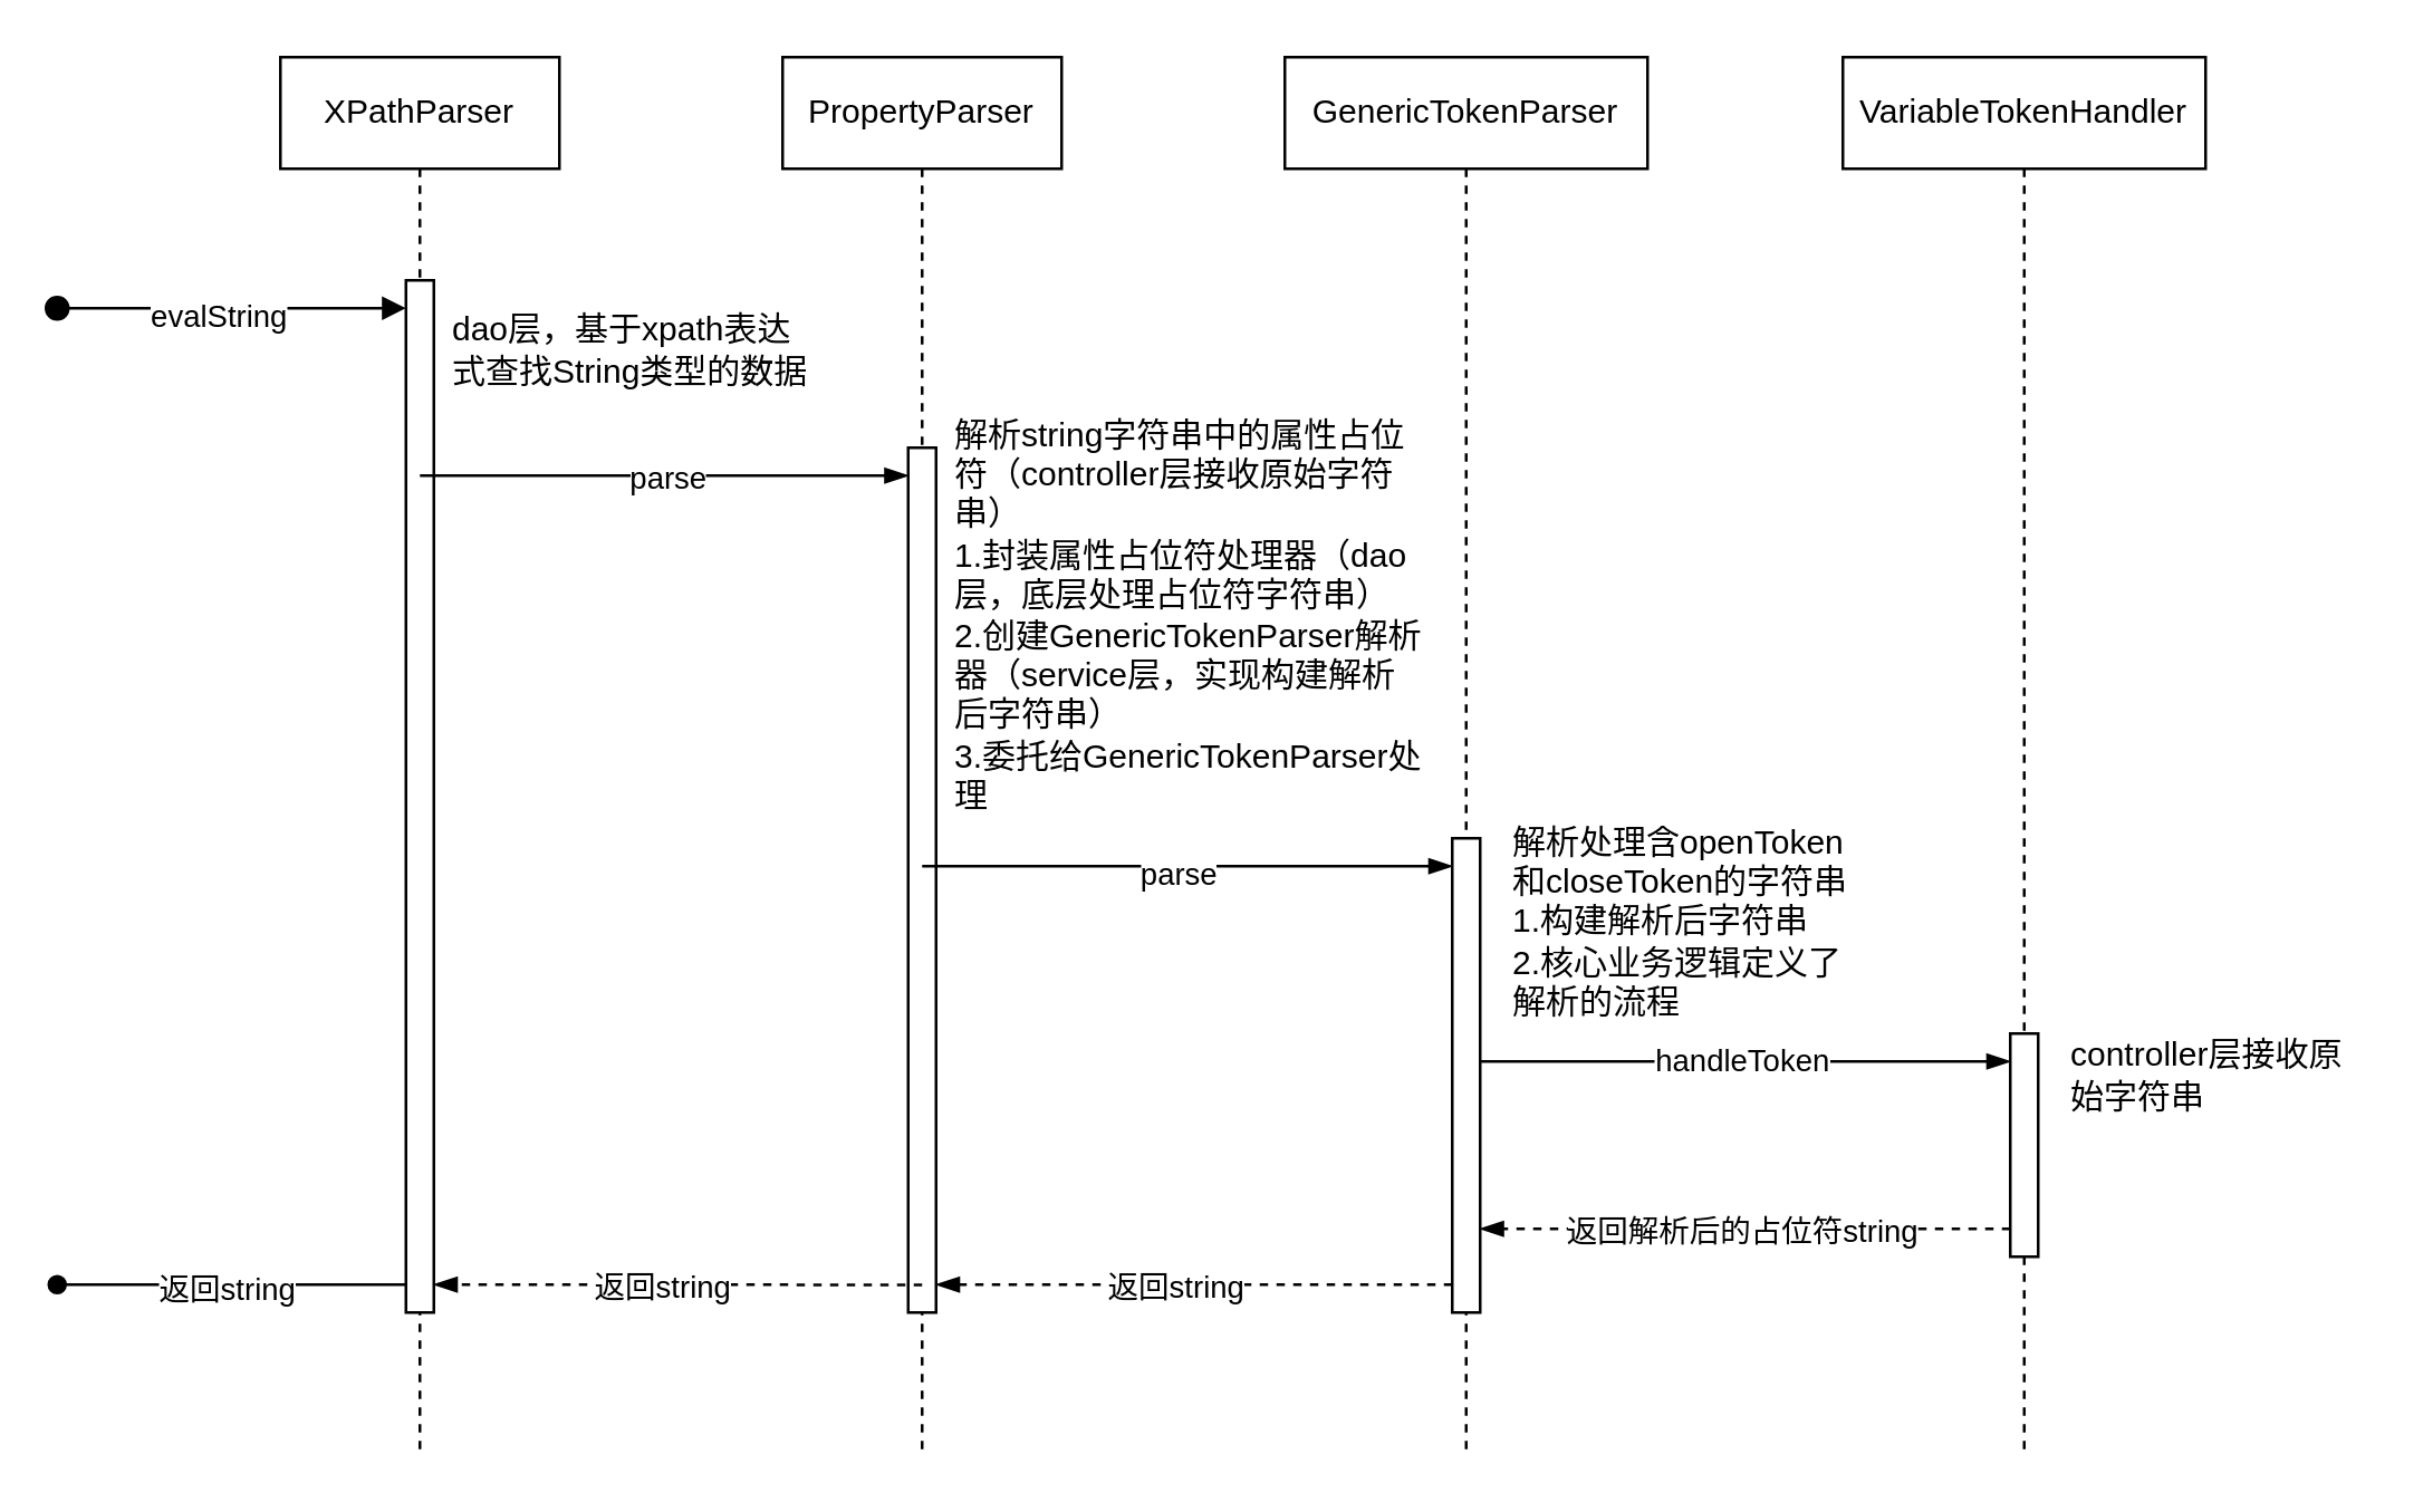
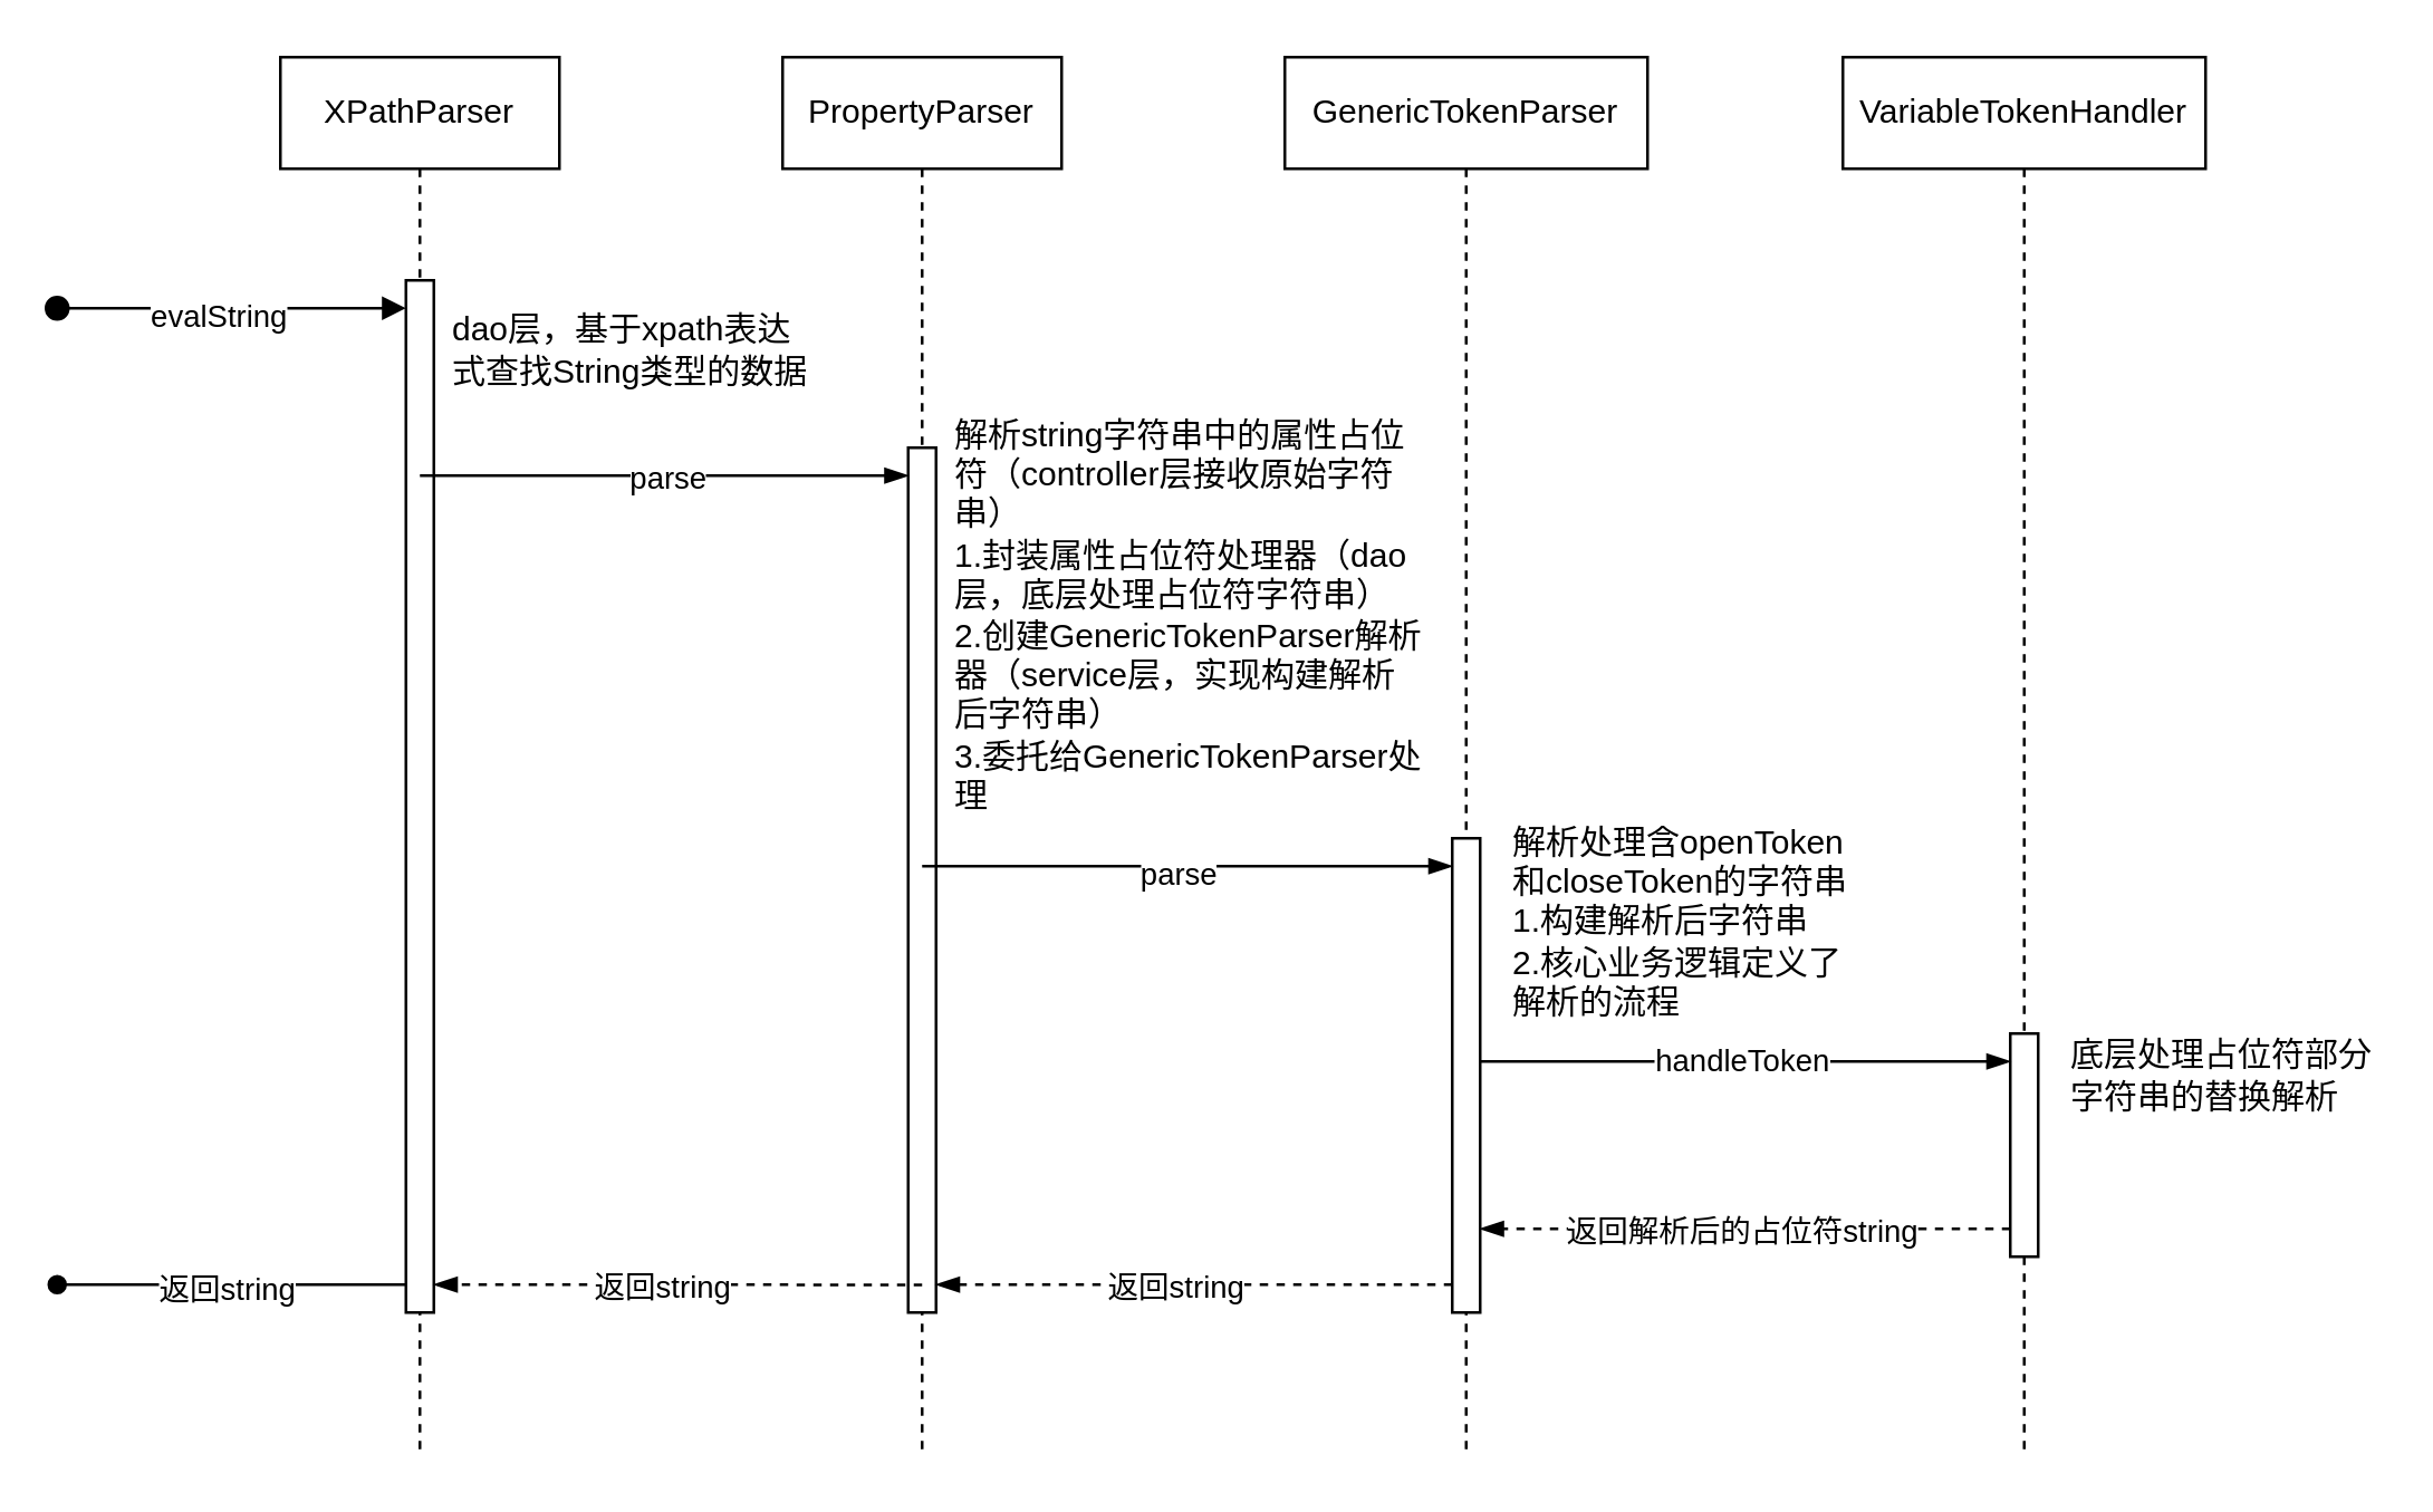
- <mxCell id="21" value="controller层接收原始字符串" style="text;html=1;strokeColor=none;fillColor=none;align=left;verticalAlign=middle;whiteSpace=wrap;rounded=0;" vertex="1" parent="1"><mxGeometry x="740" y="370" width="110" height="30" as="geometry" /></mxCell>
+ <mxCell id="21" value="底层处理占位符部分字符串的替换解析" style="text;html=1;strokeColor=none;fillColor=none;align=left;verticalAlign=middle;whiteSpace=wrap;rounded=0;" vertex="1" parent="1"><mxGeometry x="740" y="370" width="110" height="30" as="geometry" /></mxCell>
